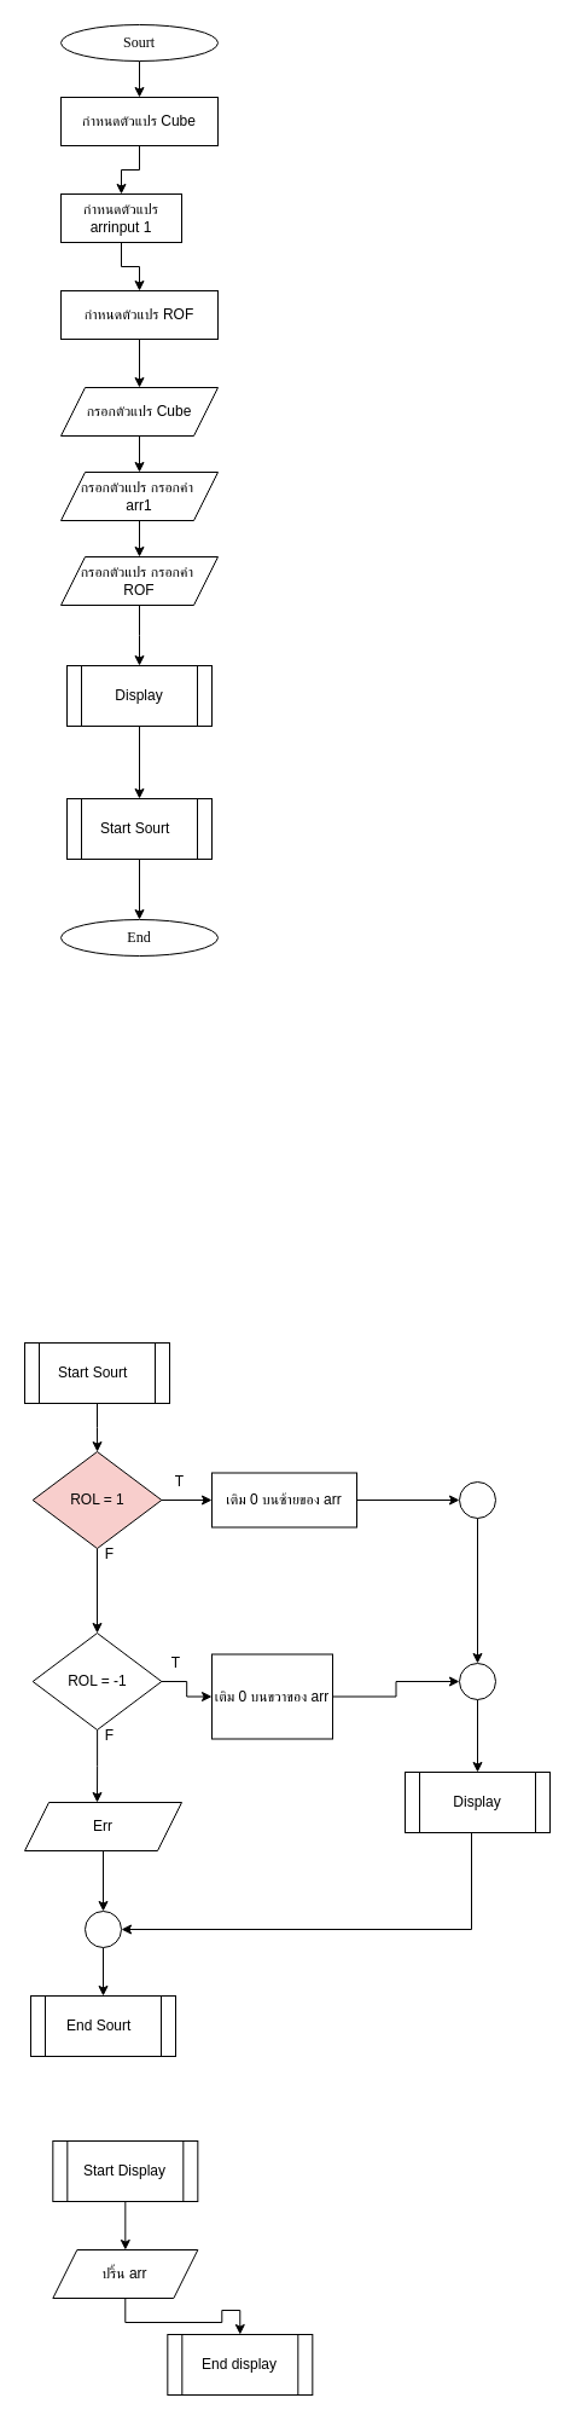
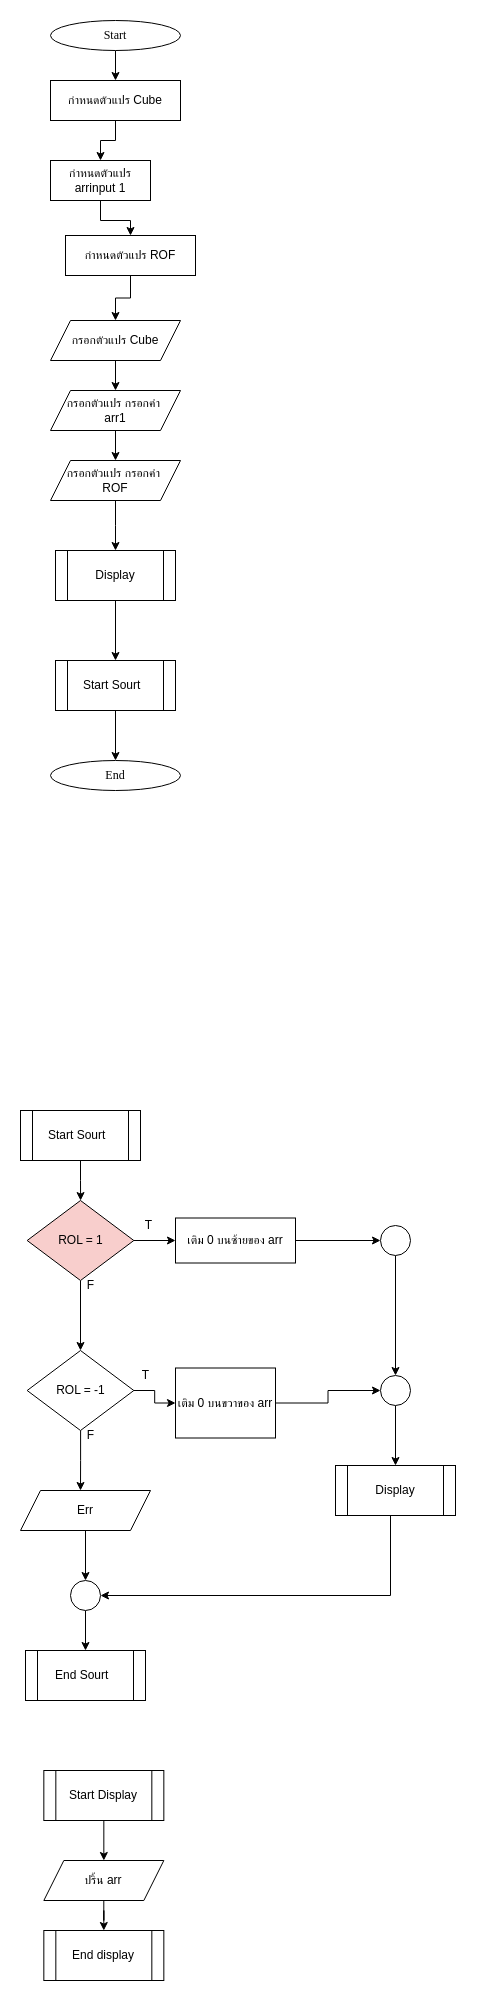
- <mxCell id="3" value="&lt;font data-font-src=&quot;https://fonts.googleapis.com/css?family=Sarabun&quot; face=&quot;Sarabun&quot;&gt;Sourt&lt;/font&gt;" style="ellipse;whiteSpace=wrap;html=1;" vertex="1" parent="1"><mxGeometry x="50" y="20" width="130" height="30" as="geometry" /></mxCell>
+ <mxCell id="3" value="&lt;font data-font-src=&quot;https://fonts.googleapis.com/css?family=Sarabun&quot; face=&quot;Sarabun&quot;&gt;Start&lt;/font&gt;" style="ellipse;whiteSpace=wrap;html=1;" vertex="1" parent="1"><mxGeometry x="50" y="20" width="130" height="30" as="geometry" /></mxCell>
- <mxCell id="11" value="กำหนดตัวแปร ROF" style="rounded=0;whiteSpace=wrap;html=1;" vertex="1" parent="1"><mxGeometry x="50" y="240" width="130" height="40" as="geometry" /></mxCell>
+ <mxCell id="11" value="กำหนดตัวแปร ROF" style="rounded=0;whiteSpace=wrap;html=1;" vertex="1" parent="1"><mxGeometry x="65" y="235" width="130" height="40" as="geometry" /></mxCell>
- <mxCell id="32" value="End display" style="shape=process;whiteSpace=wrap;html=1;backgroundOutline=1;" vertex="1" parent="1"><mxGeometry x="138.33" y="1930" width="120" height="50" as="geometry" /></mxCell>
+ <mxCell id="32" value="End display" style="shape=process;whiteSpace=wrap;html=1;backgroundOutline=1;" vertex="1" parent="1"><mxGeometry x="43.33" y="1930" width="120" height="50" as="geometry" /></mxCell>
